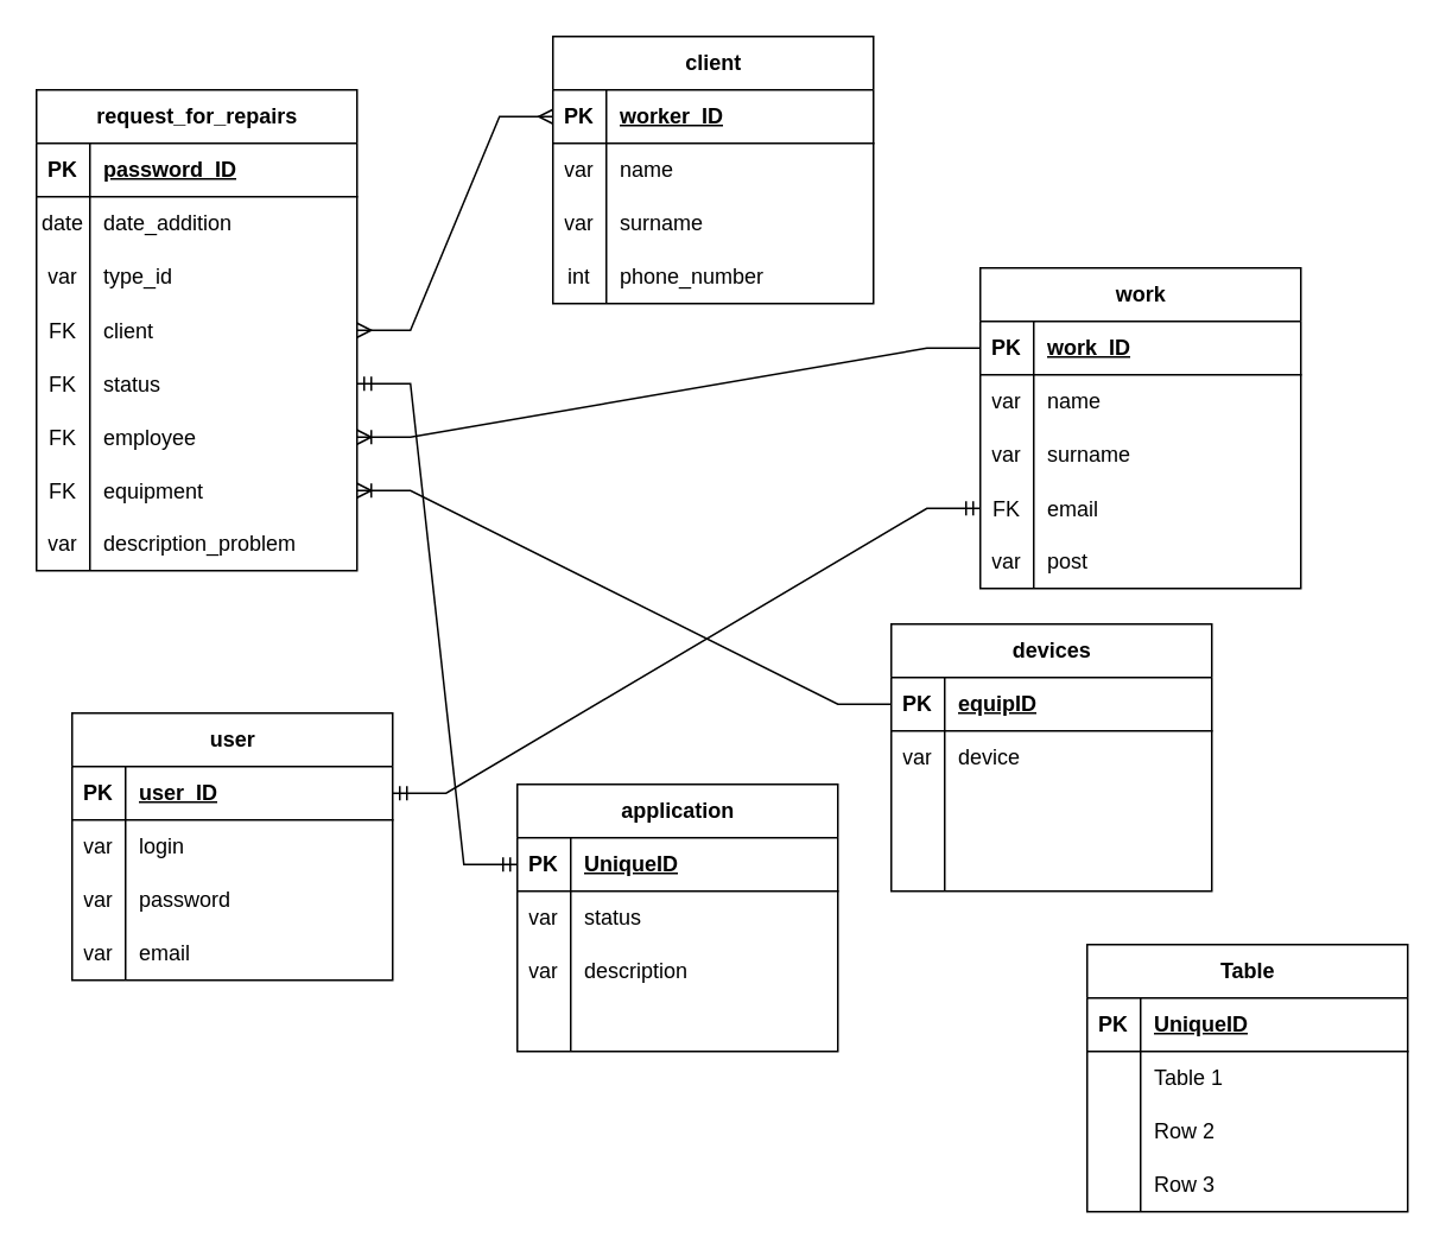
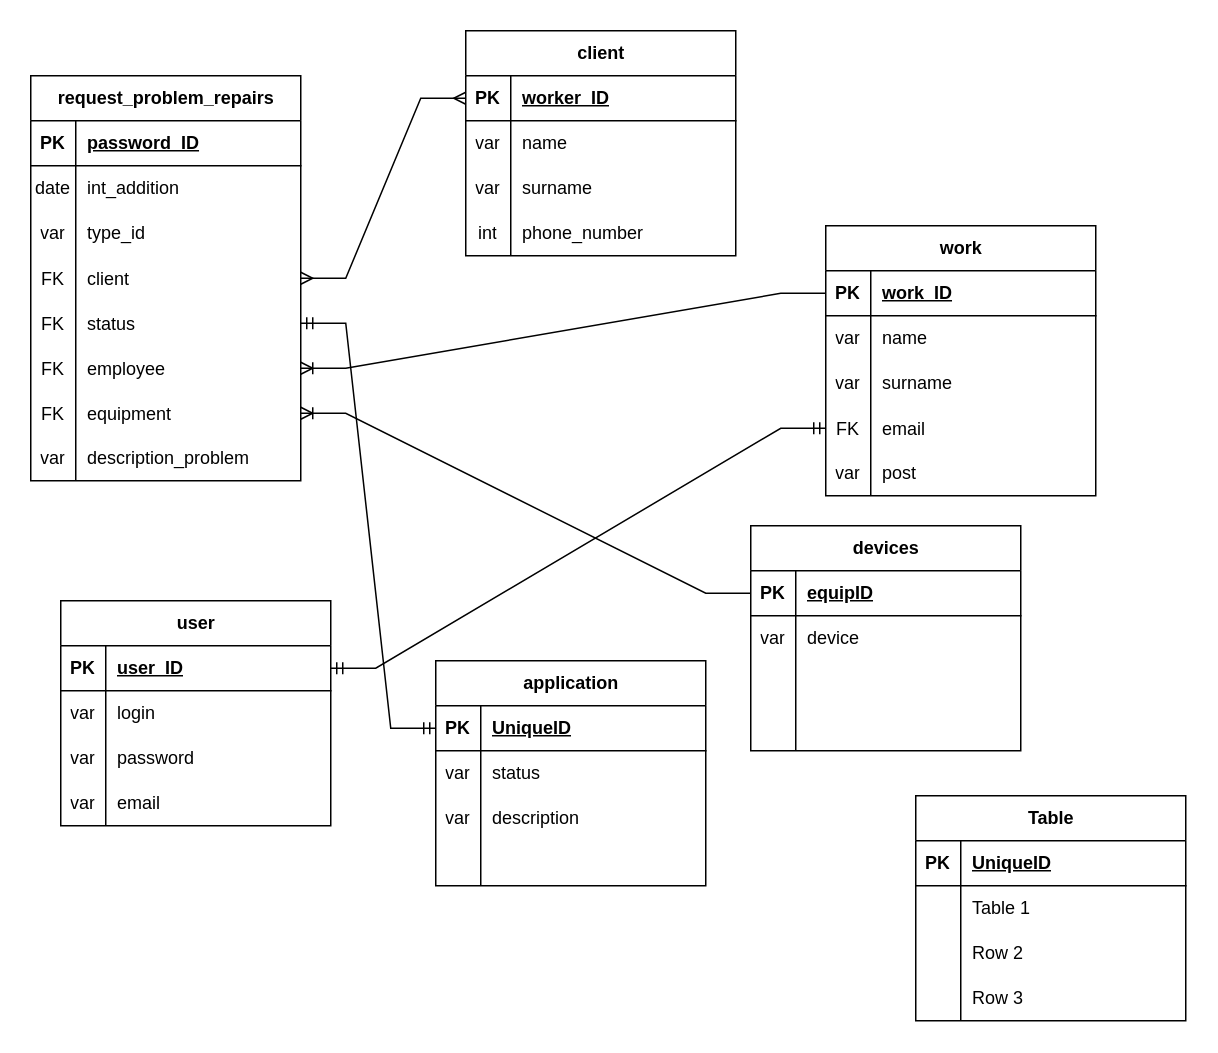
- <mxCell id="44" value="request_for_repairs" style="shape=table;startSize=30;container=1;collapsible=1;childLayout=tableLayout;fixedRows=1;rowLines=0;fontStyle=1;align=center;resizeLast=1;html=1;" vertex="1" parent="1"><mxGeometry x="20" y="50" width="180" height="270" as="geometry" /></mxCell>
+ <mxCell id="44" value="request_problem_repairs" style="shape=table;startSize=30;container=1;collapsible=1;childLayout=tableLayout;fixedRows=1;rowLines=0;fontStyle=1;align=center;resizeLast=1;html=1;" vertex="1" parent="1"><mxGeometry x="20" y="50" width="180" height="270" as="geometry" /></mxCell>
- <mxCell id="50" value="date_addition" style="shape=partialRectangle;connectable=0;fillColor=none;top=0;left=0;bottom=0;right=0;align=left;spacingLeft=6;overflow=hidden;whiteSpace=wrap;html=1;" vertex="1" parent="48"><mxGeometry x="30" width="150" height="30" as="geometry"><mxRectangle width="150" height="30" as="alternateBounds" /></mxGeometry></mxCell>
+ <mxCell id="50" value="int_addition" style="shape=partialRectangle;connectable=0;fillColor=none;top=0;left=0;bottom=0;right=0;align=left;spacingLeft=6;overflow=hidden;whiteSpace=wrap;html=1;" vertex="1" parent="48"><mxGeometry x="30" width="150" height="30" as="geometry"><mxRectangle width="150" height="30" as="alternateBounds" /></mxGeometry></mxCell>
